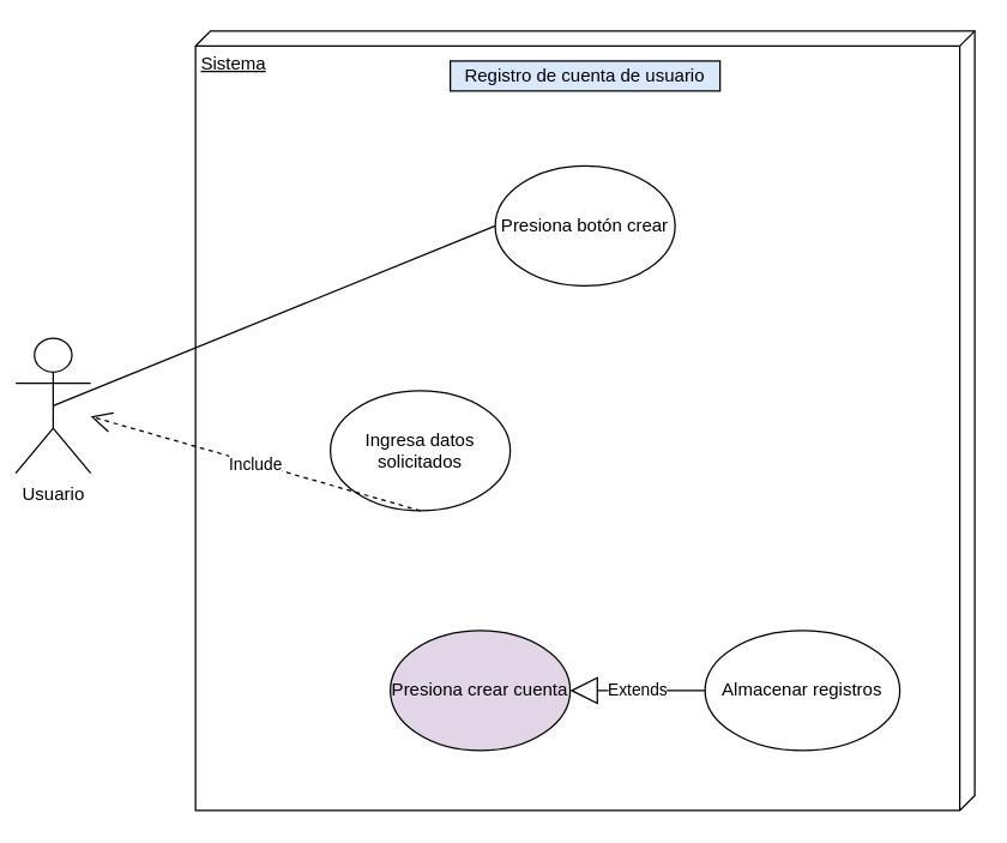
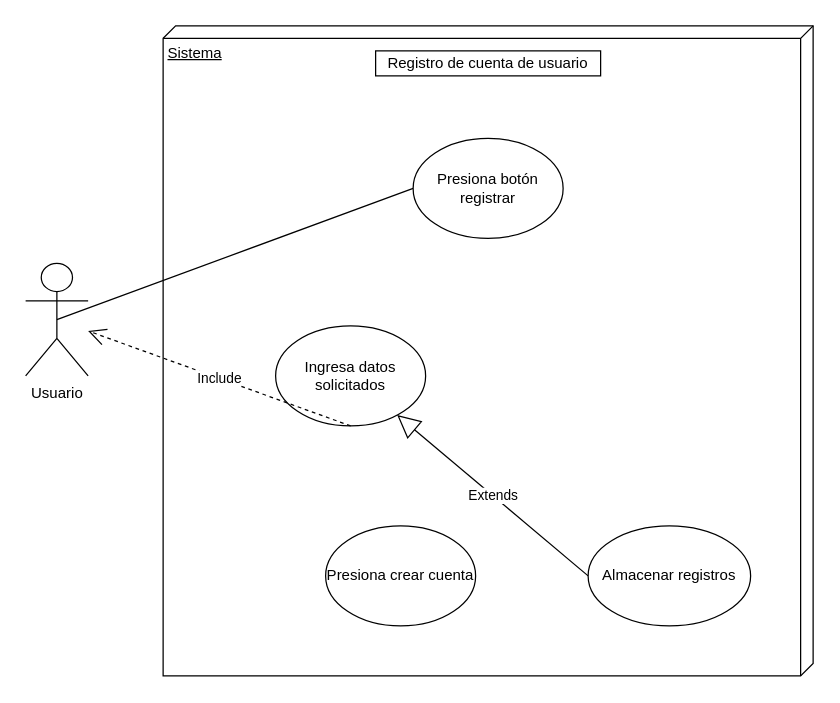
- <mxCell id="7" value="Registro de cuenta de usuario" style="rounded=0;whiteSpace=wrap;html=1;fillColor=#dae8fc;" parent="1" vertex="1"><mxGeometry x="300" y="40" width="180" height="20" as="geometry" /></mxCell>
+ <mxCell id="7" value="Registro de cuenta de usuario" style="rounded=0;whiteSpace=wrap;html=1;" parent="1" vertex="1"><mxGeometry x="300" y="40" width="180" height="20" as="geometry" /></mxCell>
- <mxCell id="4" value="Presiona botón crear" style="ellipse;whiteSpace=wrap;html=1;" parent="1" vertex="1"><mxGeometry x="330" y="110" width="120" height="80" as="geometry" /></mxCell>
+ <mxCell id="4" value="Presiona botón registrar" style="ellipse;whiteSpace=wrap;html=1;" parent="1" vertex="1"><mxGeometry x="330" y="110" width="120" height="80" as="geometry" /></mxCell>
- <mxCell id="3" value="Usuario" style="shape=umlActor;verticalLabelPosition=bottom;verticalAlign=top;html=1;" parent="1" vertex="1"><mxGeometry x="10" y="225" width="50" height="90" as="geometry" /></mxCell>
+ <mxCell id="3" value="Usuario" style="shape=umlActor;verticalLabelPosition=bottom;verticalAlign=top;html=1;" parent="1" vertex="1"><mxGeometry x="20" y="210" width="50" height="90" as="geometry" /></mxCell>
- <mxCell id="6" value="Presiona crear cuenta" style="ellipse;whiteSpace=wrap;html=1;fillColor=#e1d5e7;" parent="1" vertex="1"><mxGeometry x="260" y="420" width="120" height="80" as="geometry" /></mxCell>
+ <mxCell id="6" value="Presiona crear cuenta" style="ellipse;whiteSpace=wrap;html=1;" parent="1" vertex="1"><mxGeometry x="260" y="420" width="120" height="80" as="geometry" /></mxCell>
- <mxCell id="9" value="Extends" style="endArrow=block;endSize=16;endFill=0;html=1;rounded=0;entryX=1;entryY=0.5;entryDx=0;entryDy=0;exitX=0;exitY=0.5;exitDx=0;exitDy=0;" parent="1" source="8" target="6" edge="1"><mxGeometry width="160" relative="1" as="geometry"><mxPoint x="470" y="400" as="sourcePoint" /><mxPoint x="430" y="320" as="targetPoint" /></mxGeometry></mxCell>
+ <mxCell id="9" value="Extends" style="endArrow=block;endSize=16;endFill=0;html=1;rounded=0;exitX=0;exitY=0.5;exitDx=0;exitDy=0;" parent="1" source="8" target="5" edge="1"><mxGeometry width="160" relative="1" as="geometry"><mxPoint x="470" y="400" as="sourcePoint" /><mxPoint x="430" y="320" as="targetPoint" /></mxGeometry></mxCell>
